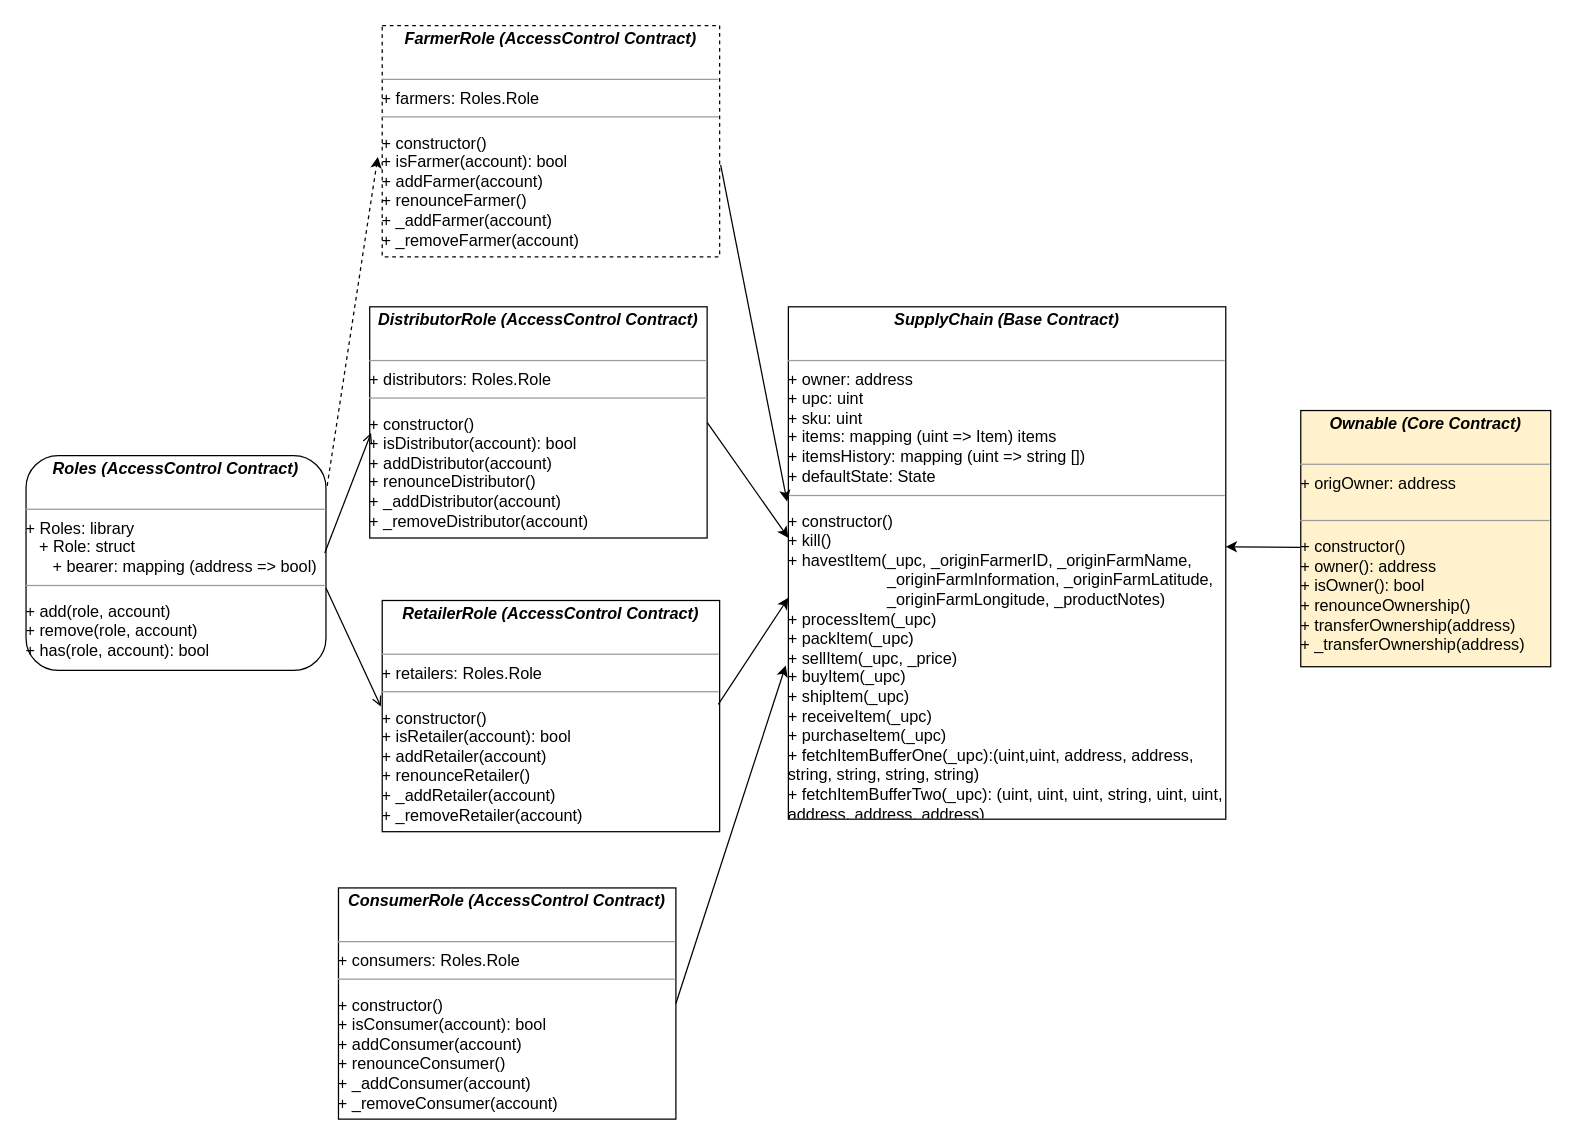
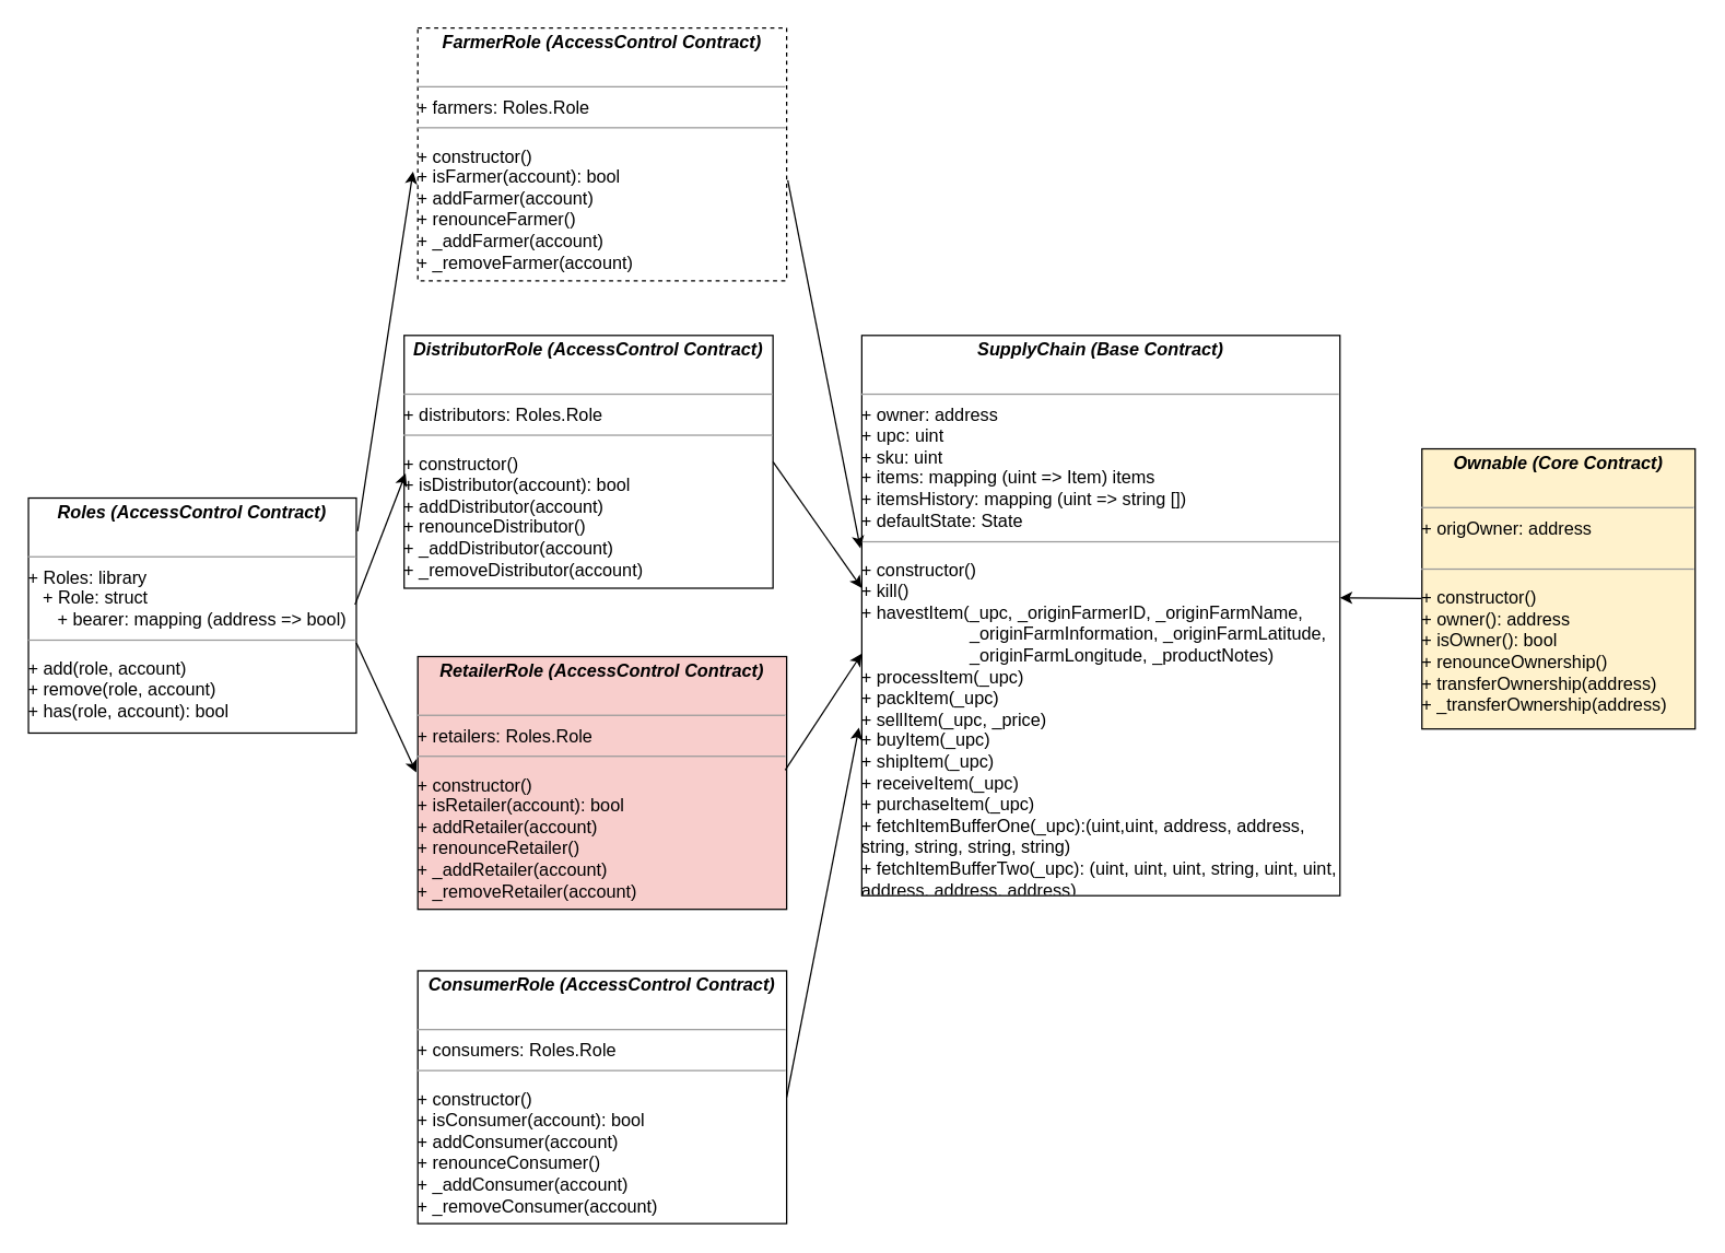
- <mxCell id="6" value="" style="endArrow=classic;html=1;exitX=1.004;exitY=0.141;exitDx=0;exitDy=0;exitPerimeter=0;entryX=-0.013;entryY=0.568;entryDx=0;entryDy=0;entryPerimeter=0;dashed=1;" parent="1" source="5" target="3" edge="1"><mxGeometry width="50" height="50" relative="1" as="geometry"><mxPoint y="240" as="sourcePoint" x="260" /><mxPoint x="328" y="460" as="targetPoint" /></mxGeometry></mxCell>
+ <mxCell id="6" value="" style="endArrow=classic;html=1;exitX=1.004;exitY=0.141;exitDx=0;exitDy=0;exitPerimeter=0;entryX=-0.013;entryY=0.568;entryDx=0;entryDy=0;entryPerimeter=0;" parent="1" source="5" target="3" edge="1"><mxGeometry width="50" height="50" relative="1" as="geometry"><mxPoint y="240" as="sourcePoint" x="260" /><mxPoint x="328" y="460" as="targetPoint" /></mxGeometry></mxCell>
- <mxCell id="8" value="" style="endArrow=open;html=1;exitX=0.996;exitY=0.453;exitDx=0;exitDy=0;exitPerimeter=0;entryX=0.004;entryY=0.546;entryDx=0;entryDy=0;entryPerimeter=0;" parent="1" source="5" target="7" edge="1"><mxGeometry width="50" height="50" relative="1" as="geometry"><mxPoint x="270" y="430" as="sourcePoint" /><mxPoint x="316" y="143" as="targetPoint" /></mxGeometry></mxCell>
+ <mxCell id="8" value="" style="endArrow=classic;html=1;exitX=0.996;exitY=0.453;exitDx=0;exitDy=0;exitPerimeter=0;entryX=0.004;entryY=0.546;entryDx=0;entryDy=0;entryPerimeter=0;" parent="1" source="5" target="7" edge="1"><mxGeometry width="50" height="50" relative="1" as="geometry"><mxPoint x="270" y="430" as="sourcePoint" /><mxPoint x="316" y="143" as="targetPoint" /></mxGeometry></mxCell>
- <mxCell id="5" value="&lt;p style=&quot;text-align: center ; margin: 4px 0px 0px ; line-height: 100% ; font-size: 13px&quot;&gt;&lt;i&gt;&lt;font style=&quot;font-size: 13px&quot;&gt;&lt;b&gt;Roles (AccessControl Contract)&lt;/b&gt;&lt;/font&gt;&lt;/i&gt;&lt;/p&gt;&lt;p style=&quot;text-align: center ; margin: 4px 0px 0px ; font-size: 13px&quot;&gt;&lt;br&gt;&lt;/p&gt;&lt;hr size=&quot;1&quot; style=&quot;text-align: left ; font-size: 13px&quot;&gt;&lt;p style=&quot;margin: 0px 0px 0px 4px ; font-size: 13px&quot;&gt;&lt;/p&gt;&lt;div style=&quot;text-align: left ; font-size: 13px&quot;&gt;&lt;span&gt;&lt;font style=&quot;font-size: 13px&quot;&gt;+ Roles: library&lt;/font&gt;&lt;/span&gt;&lt;/div&gt;&lt;div style=&quot;text-align: left ; font-size: 13px&quot;&gt;&lt;span&gt;&lt;font style=&quot;font-size: 13px&quot;&gt;&amp;nbsp; &amp;nbsp;+ Role: struct&lt;/font&gt;&lt;/span&gt;&lt;/div&gt;&lt;div style=&quot;text-align: left ; font-size: 13px&quot;&gt;&lt;span&gt;&lt;font style=&quot;font-size: 13px&quot;&gt;&amp;nbsp; &amp;nbsp; &amp;nbsp; + bearer: mapping (address =&amp;gt; bool)&amp;nbsp;&lt;/font&gt;&lt;/span&gt;&lt;/div&gt;&lt;hr size=&quot;1&quot; style=&quot;text-align: left ; font-size: 13px&quot;&gt;&lt;pre style=&quot;text-align: left ; font-size: 13px&quot;&gt;&lt;font style=&quot;font-size: 13px&quot;&gt;&lt;font face=&quot;Helvetica&quot; style=&quot;font-size: 13px&quot;&gt;&lt;span&gt;+ add(role, account)&lt;br&gt;&lt;/span&gt;&lt;/font&gt;&lt;font face=&quot;Helvetica&quot; style=&quot;font-size: 13px&quot;&gt;&lt;span&gt;+ remove(role, account)&lt;br&gt;&lt;/span&gt;&lt;/font&gt;&lt;font face=&quot;Helvetica&quot; style=&quot;font-size: 13px&quot;&gt;&lt;span&gt;+&lt;/span&gt;&lt;font style=&quot;font-size: 13px&quot;&gt; has(role, account&lt;/font&gt;&lt;/font&gt;&lt;font face=&quot;Helvetica&quot; style=&quot;font-size: 13px&quot;&gt;&lt;font style=&quot;font-size: 13px&quot;&gt;): bool&lt;br&gt;&lt;/font&gt;&lt;/font&gt;&lt;font face=&quot;Helvetica&quot; style=&quot;font-size: 13px&quot;&gt;&lt;span&gt;&lt;br&gt;&lt;/span&gt;&lt;/font&gt;&lt;br&gt;&lt;/font&gt;&lt;/pre&gt;" style="verticalAlign=top;align=left;overflow=fill;fontSize=12;fontFamily=Helvetica;html=1;shadow=0;comic=0;labelBackgroundColor=none;strokeColor=#000000;strokeWidth=1;fillColor=#ffffff;rounded=1;" parent="1" vertex="1"><mxGeometry x="20" y="364" width="240" height="172" as="geometry" /></mxCell>
+ <mxCell id="5" value="&lt;p style=&quot;text-align: center ; margin: 4px 0px 0px ; line-height: 100% ; font-size: 13px&quot;&gt;&lt;i&gt;&lt;font style=&quot;font-size: 13px&quot;&gt;&lt;b&gt;Roles (AccessControl Contract)&lt;/b&gt;&lt;/font&gt;&lt;/i&gt;&lt;/p&gt;&lt;p style=&quot;text-align: center ; margin: 4px 0px 0px ; font-size: 13px&quot;&gt;&lt;br&gt;&lt;/p&gt;&lt;hr size=&quot;1&quot; style=&quot;text-align: left ; font-size: 13px&quot;&gt;&lt;p style=&quot;margin: 0px 0px 0px 4px ; font-size: 13px&quot;&gt;&lt;/p&gt;&lt;div style=&quot;text-align: left ; font-size: 13px&quot;&gt;&lt;span&gt;&lt;font style=&quot;font-size: 13px&quot;&gt;+ Roles: library&lt;/font&gt;&lt;/span&gt;&lt;/div&gt;&lt;div style=&quot;text-align: left ; font-size: 13px&quot;&gt;&lt;span&gt;&lt;font style=&quot;font-size: 13px&quot;&gt;&amp;nbsp; &amp;nbsp;+ Role: struct&lt;/font&gt;&lt;/span&gt;&lt;/div&gt;&lt;div style=&quot;text-align: left ; font-size: 13px&quot;&gt;&lt;span&gt;&lt;font style=&quot;font-size: 13px&quot;&gt;&amp;nbsp; &amp;nbsp; &amp;nbsp; + bearer: mapping (address =&amp;gt; bool)&amp;nbsp;&lt;/font&gt;&lt;/span&gt;&lt;/div&gt;&lt;hr size=&quot;1&quot; style=&quot;text-align: left ; font-size: 13px&quot;&gt;&lt;pre style=&quot;text-align: left ; font-size: 13px&quot;&gt;&lt;font style=&quot;font-size: 13px&quot;&gt;&lt;font face=&quot;Helvetica&quot; style=&quot;font-size: 13px&quot;&gt;&lt;span&gt;+ add(role, account)&lt;br&gt;&lt;/span&gt;&lt;/font&gt;&lt;font face=&quot;Helvetica&quot; style=&quot;font-size: 13px&quot;&gt;&lt;span&gt;+ remove(role, account)&lt;br&gt;&lt;/span&gt;&lt;/font&gt;&lt;font face=&quot;Helvetica&quot; style=&quot;font-size: 13px&quot;&gt;&lt;span&gt;+&lt;/span&gt;&lt;font style=&quot;font-size: 13px&quot;&gt; has(role, account&lt;/font&gt;&lt;/font&gt;&lt;font face=&quot;Helvetica&quot; style=&quot;font-size: 13px&quot;&gt;&lt;font style=&quot;font-size: 13px&quot;&gt;): bool&lt;br&gt;&lt;/font&gt;&lt;/font&gt;&lt;font face=&quot;Helvetica&quot; style=&quot;font-size: 13px&quot;&gt;&lt;span&gt;&lt;br&gt;&lt;/span&gt;&lt;/font&gt;&lt;br&gt;&lt;/font&gt;&lt;/pre&gt;" style="verticalAlign=top;align=left;overflow=fill;fontSize=12;fontFamily=Helvetica;html=1;rounded=0;shadow=0;comic=0;labelBackgroundColor=none;strokeColor=#000000;strokeWidth=1;fillColor=#ffffff;" parent="1" vertex="1"><mxGeometry x="20" y="364" width="240" height="172" as="geometry" /></mxCell>
- <mxCell id="11" value="" style="endArrow=open;html=1;exitX=1;exitY=0.616;exitDx=0;exitDy=0;exitPerimeter=0;entryX=-0.004;entryY=0.459;entryDx=0;entryDy=0;entryPerimeter=0;" parent="1" source="5" target="10" edge="1"><mxGeometry width="50" height="50" relative="1" as="geometry"><mxPoint x="280" y="470" as="sourcePoint" /><mxPoint x="316" y="386" as="targetPoint" /></mxGeometry></mxCell>
+ <mxCell id="11" value="" style="endArrow=classic;html=1;exitX=1;exitY=0.616;exitDx=0;exitDy=0;exitPerimeter=0;entryX=-0.004;entryY=0.459;entryDx=0;entryDy=0;entryPerimeter=0;" parent="1" source="5" target="10" edge="1"><mxGeometry width="50" height="50" relative="1" as="geometry"><mxPoint x="280" y="470" as="sourcePoint" /><mxPoint x="316" y="386" as="targetPoint" /></mxGeometry></mxCell>
- <mxCell id="10" value="&lt;p style=&quot;text-align: center ; margin: 4px 0px 0px ; line-height: 100% ; font-size: 13px&quot;&gt;&lt;i&gt;&lt;font style=&quot;font-size: 13px&quot;&gt;&lt;b&gt;RetailerRole (AccessControl Contract)&lt;/b&gt;&lt;/font&gt;&lt;/i&gt;&lt;/p&gt;&lt;p style=&quot;text-align: center ; margin: 4px 0px 0px ; font-size: 13px&quot;&gt;&lt;br&gt;&lt;/p&gt;&lt;hr size=&quot;1&quot; style=&quot;text-align: left ; font-size: 13px&quot;&gt;&lt;p style=&quot;margin: 0px 0px 0px 4px ; font-size: 13px&quot;&gt;&lt;/p&gt;&lt;div style=&quot;text-align: left ; font-size: 13px&quot;&gt;&lt;span&gt;&lt;font style=&quot;font-size: 13px&quot;&gt;+ retailers: Roles.Role&lt;/font&gt;&lt;/span&gt;&lt;/div&gt;&lt;hr size=&quot;1&quot; style=&quot;text-align: left ; font-size: 13px&quot;&gt;&lt;pre style=&quot;text-align: left ; font-size: 13px&quot;&gt;&lt;font style=&quot;font-size: 13px&quot;&gt;&lt;font face=&quot;Helvetica&quot; style=&quot;font-size: 13px&quot;&gt;&lt;span&gt;+ constructor()&lt;br&gt;&lt;/span&gt;&lt;/font&gt;&lt;font face=&quot;Helvetica&quot; style=&quot;font-size: 13px&quot;&gt;&lt;span&gt;+ isRetailer(account): bool&lt;br&gt;&lt;/span&gt;&lt;/font&gt;&lt;font face=&quot;Helvetica&quot; style=&quot;font-size: 13px&quot;&gt;&lt;span&gt;+&lt;/span&gt;&lt;font style=&quot;font-size: 13px&quot;&gt; addRetailer(account&lt;/font&gt;&lt;/font&gt;&lt;font face=&quot;Helvetica&quot; style=&quot;font-size: 13px&quot;&gt;&lt;font style=&quot;font-size: 13px&quot;&gt;)&lt;br&gt;&lt;/font&gt;&lt;/font&gt;&lt;font face=&quot;Helvetica&quot; style=&quot;font-size: 13px&quot;&gt;&lt;font style=&quot;font-size: 13px&quot;&gt;+ renounceRetailer&lt;/font&gt;&lt;span&gt;(&lt;/span&gt;&lt;span&gt;)&lt;br&gt;&lt;/span&gt;&lt;/font&gt;&lt;font face=&quot;Helvetica&quot; style=&quot;font-size: 13px&quot;&gt;+ _addRetailer(account)&lt;br&gt;&lt;/font&gt;&lt;font face=&quot;Helvetica&quot; style=&quot;font-size: 13px&quot;&gt;+ _removeRetailer&lt;span&gt;(account&lt;/span&gt;&lt;span&gt;)&lt;br&gt;&lt;/span&gt;&lt;/font&gt;&lt;br&gt;&lt;/font&gt;&lt;/pre&gt;" style="verticalAlign=top;align=left;overflow=fill;fontSize=12;fontFamily=Helvetica;html=1;rounded=0;shadow=0;comic=0;labelBackgroundColor=none;strokeColor=#000000;strokeWidth=1;fillColor=#ffffff;" parent="1" vertex="1"><mxGeometry x="305" y="480" width="270" height="185" as="geometry" /></mxCell>
+ <mxCell id="10" value="&lt;p style=&quot;text-align: center ; margin: 4px 0px 0px ; line-height: 100% ; font-size: 13px&quot;&gt;&lt;i&gt;&lt;font style=&quot;font-size: 13px&quot;&gt;&lt;b&gt;RetailerRole (AccessControl Contract)&lt;/b&gt;&lt;/font&gt;&lt;/i&gt;&lt;/p&gt;&lt;p style=&quot;text-align: center ; margin: 4px 0px 0px ; font-size: 13px&quot;&gt;&lt;br&gt;&lt;/p&gt;&lt;hr size=&quot;1&quot; style=&quot;text-align: left ; font-size: 13px&quot;&gt;&lt;p style=&quot;margin: 0px 0px 0px 4px ; font-size: 13px&quot;&gt;&lt;/p&gt;&lt;div style=&quot;text-align: left ; font-size: 13px&quot;&gt;&lt;span&gt;&lt;font style=&quot;font-size: 13px&quot;&gt;+ retailers: Roles.Role&lt;/font&gt;&lt;/span&gt;&lt;/div&gt;&lt;hr size=&quot;1&quot; style=&quot;text-align: left ; font-size: 13px&quot;&gt;&lt;pre style=&quot;text-align: left ; font-size: 13px&quot;&gt;&lt;font style=&quot;font-size: 13px&quot;&gt;&lt;font face=&quot;Helvetica&quot; style=&quot;font-size: 13px&quot;&gt;&lt;span&gt;+ constructor()&lt;br&gt;&lt;/span&gt;&lt;/font&gt;&lt;font face=&quot;Helvetica&quot; style=&quot;font-size: 13px&quot;&gt;&lt;span&gt;+ isRetailer(account): bool&lt;br&gt;&lt;/span&gt;&lt;/font&gt;&lt;font face=&quot;Helvetica&quot; style=&quot;font-size: 13px&quot;&gt;&lt;span&gt;+&lt;/span&gt;&lt;font style=&quot;font-size: 13px&quot;&gt; addRetailer(account&lt;/font&gt;&lt;/font&gt;&lt;font face=&quot;Helvetica&quot; style=&quot;font-size: 13px&quot;&gt;&lt;font style=&quot;font-size: 13px&quot;&gt;)&lt;br&gt;&lt;/font&gt;&lt;/font&gt;&lt;font face=&quot;Helvetica&quot; style=&quot;font-size: 13px&quot;&gt;&lt;font style=&quot;font-size: 13px&quot;&gt;+ renounceRetailer&lt;/font&gt;&lt;span&gt;(&lt;/span&gt;&lt;span&gt;)&lt;br&gt;&lt;/span&gt;&lt;/font&gt;&lt;font face=&quot;Helvetica&quot; style=&quot;font-size: 13px&quot;&gt;+ _addRetailer(account)&lt;br&gt;&lt;/font&gt;&lt;font face=&quot;Helvetica&quot; style=&quot;font-size: 13px&quot;&gt;+ _removeRetailer&lt;span&gt;(account&lt;/span&gt;&lt;span&gt;)&lt;br&gt;&lt;/span&gt;&lt;/font&gt;&lt;br&gt;&lt;/font&gt;&lt;/pre&gt;" style="verticalAlign=top;align=left;overflow=fill;fontSize=12;fontFamily=Helvetica;html=1;rounded=0;shadow=0;comic=0;labelBackgroundColor=none;strokeColor=#000000;strokeWidth=1;fillColor=#f8cecc;" parent="1" vertex="1"><mxGeometry x="305" y="480" width="270" height="185" as="geometry" /></mxCell>
- <mxCell id="13" value="&lt;p style=&quot;text-align: center ; margin: 4px 0px 0px ; line-height: 100% ; font-size: 13px&quot;&gt;&lt;i&gt;&lt;font style=&quot;font-size: 13px&quot;&gt;&lt;b&gt;ConsumerRole (AccessControl Contract)&lt;/b&gt;&lt;/font&gt;&lt;/i&gt;&lt;/p&gt;&lt;p style=&quot;text-align: center ; margin: 4px 0px 0px ; font-size: 13px&quot;&gt;&lt;br&gt;&lt;/p&gt;&lt;hr size=&quot;1&quot; style=&quot;text-align: left ; font-size: 13px&quot;&gt;&lt;p style=&quot;margin: 0px 0px 0px 4px ; font-size: 13px&quot;&gt;&lt;/p&gt;&lt;div style=&quot;text-align: left ; font-size: 13px&quot;&gt;&lt;span&gt;&lt;font style=&quot;font-size: 13px&quot;&gt;+ consumers: Roles.Role&lt;/font&gt;&lt;/span&gt;&lt;/div&gt;&lt;hr size=&quot;1&quot; style=&quot;text-align: left ; font-size: 13px&quot;&gt;&lt;pre style=&quot;text-align: left ; font-size: 13px&quot;&gt;&lt;font style=&quot;font-size: 13px&quot;&gt;&lt;font face=&quot;Helvetica&quot; style=&quot;font-size: 13px&quot;&gt;&lt;span&gt;+ constructor()&lt;br&gt;&lt;/span&gt;&lt;/font&gt;&lt;font face=&quot;Helvetica&quot; style=&quot;font-size: 13px&quot;&gt;&lt;span&gt;+ isConsumer(account): bool&lt;br&gt;&lt;/span&gt;&lt;/font&gt;&lt;font face=&quot;Helvetica&quot; style=&quot;font-size: 13px&quot;&gt;&lt;span&gt;+&lt;/span&gt;&lt;font style=&quot;font-size: 13px&quot;&gt; addConsumer(account&lt;/font&gt;&lt;/font&gt;&lt;font face=&quot;Helvetica&quot; style=&quot;font-size: 13px&quot;&gt;&lt;font style=&quot;font-size: 13px&quot;&gt;)&lt;br&gt;&lt;/font&gt;&lt;/font&gt;&lt;font face=&quot;Helvetica&quot; style=&quot;font-size: 13px&quot;&gt;&lt;font style=&quot;font-size: 13px&quot;&gt;+ renounceConsumer&lt;/font&gt;&lt;span&gt;(&lt;/span&gt;&lt;span&gt;)&lt;br&gt;&lt;/span&gt;&lt;/font&gt;&lt;font face=&quot;Helvetica&quot; style=&quot;font-size: 13px&quot;&gt;+ _addConsumer(account)&lt;br&gt;&lt;/font&gt;&lt;font face=&quot;Helvetica&quot; style=&quot;font-size: 13px&quot;&gt;+ _removeConsumer&lt;span&gt;(account&lt;/span&gt;&lt;span&gt;)&lt;br&gt;&lt;/span&gt;&lt;/font&gt;&lt;br&gt;&lt;/font&gt;&lt;/pre&gt;" style="verticalAlign=top;align=left;overflow=fill;fontSize=12;fontFamily=Helvetica;html=1;rounded=0;shadow=0;comic=0;labelBackgroundColor=none;strokeColor=#000000;strokeWidth=1;fillColor=#ffffff;" parent="1" vertex="1"><mxGeometry x="270" y="710" width="270" height="185" as="geometry" /></mxCell>
+ <mxCell id="13" value="&lt;p style=&quot;text-align: center ; margin: 4px 0px 0px ; line-height: 100% ; font-size: 13px&quot;&gt;&lt;i&gt;&lt;font style=&quot;font-size: 13px&quot;&gt;&lt;b&gt;ConsumerRole (AccessControl Contract)&lt;/b&gt;&lt;/font&gt;&lt;/i&gt;&lt;/p&gt;&lt;p style=&quot;text-align: center ; margin: 4px 0px 0px ; font-size: 13px&quot;&gt;&lt;br&gt;&lt;/p&gt;&lt;hr size=&quot;1&quot; style=&quot;text-align: left ; font-size: 13px&quot;&gt;&lt;p style=&quot;margin: 0px 0px 0px 4px ; font-size: 13px&quot;&gt;&lt;/p&gt;&lt;div style=&quot;text-align: left ; font-size: 13px&quot;&gt;&lt;span&gt;&lt;font style=&quot;font-size: 13px&quot;&gt;+ consumers: Roles.Role&lt;/font&gt;&lt;/span&gt;&lt;/div&gt;&lt;hr size=&quot;1&quot; style=&quot;text-align: left ; font-size: 13px&quot;&gt;&lt;pre style=&quot;text-align: left ; font-size: 13px&quot;&gt;&lt;font style=&quot;font-size: 13px&quot;&gt;&lt;font face=&quot;Helvetica&quot; style=&quot;font-size: 13px&quot;&gt;&lt;span&gt;+ constructor()&lt;br&gt;&lt;/span&gt;&lt;/font&gt;&lt;font face=&quot;Helvetica&quot; style=&quot;font-size: 13px&quot;&gt;&lt;span&gt;+ isConsumer(account): bool&lt;br&gt;&lt;/span&gt;&lt;/font&gt;&lt;font face=&quot;Helvetica&quot; style=&quot;font-size: 13px&quot;&gt;&lt;span&gt;+&lt;/span&gt;&lt;font style=&quot;font-size: 13px&quot;&gt; addConsumer(account&lt;/font&gt;&lt;/font&gt;&lt;font face=&quot;Helvetica&quot; style=&quot;font-size: 13px&quot;&gt;&lt;font style=&quot;font-size: 13px&quot;&gt;)&lt;br&gt;&lt;/font&gt;&lt;/font&gt;&lt;font face=&quot;Helvetica&quot; style=&quot;font-size: 13px&quot;&gt;&lt;font style=&quot;font-size: 13px&quot;&gt;+ renounceConsumer&lt;/font&gt;&lt;span&gt;(&lt;/span&gt;&lt;span&gt;)&lt;br&gt;&lt;/span&gt;&lt;/font&gt;&lt;font face=&quot;Helvetica&quot; style=&quot;font-size: 13px&quot;&gt;+ _addConsumer(account)&lt;br&gt;&lt;/font&gt;&lt;font face=&quot;Helvetica&quot; style=&quot;font-size: 13px&quot;&gt;+ _removeConsumer&lt;span&gt;(account&lt;/span&gt;&lt;span&gt;)&lt;br&gt;&lt;/span&gt;&lt;/font&gt;&lt;br&gt;&lt;/font&gt;&lt;/pre&gt;" style="verticalAlign=top;align=left;overflow=fill;fontSize=12;fontFamily=Helvetica;html=1;rounded=0;shadow=0;comic=0;labelBackgroundColor=none;strokeColor=#000000;strokeWidth=1;fillColor=#ffffff;" parent="1" vertex="1"><mxGeometry x="305" y="710" width="270" height="185" as="geometry" /></mxCell>
